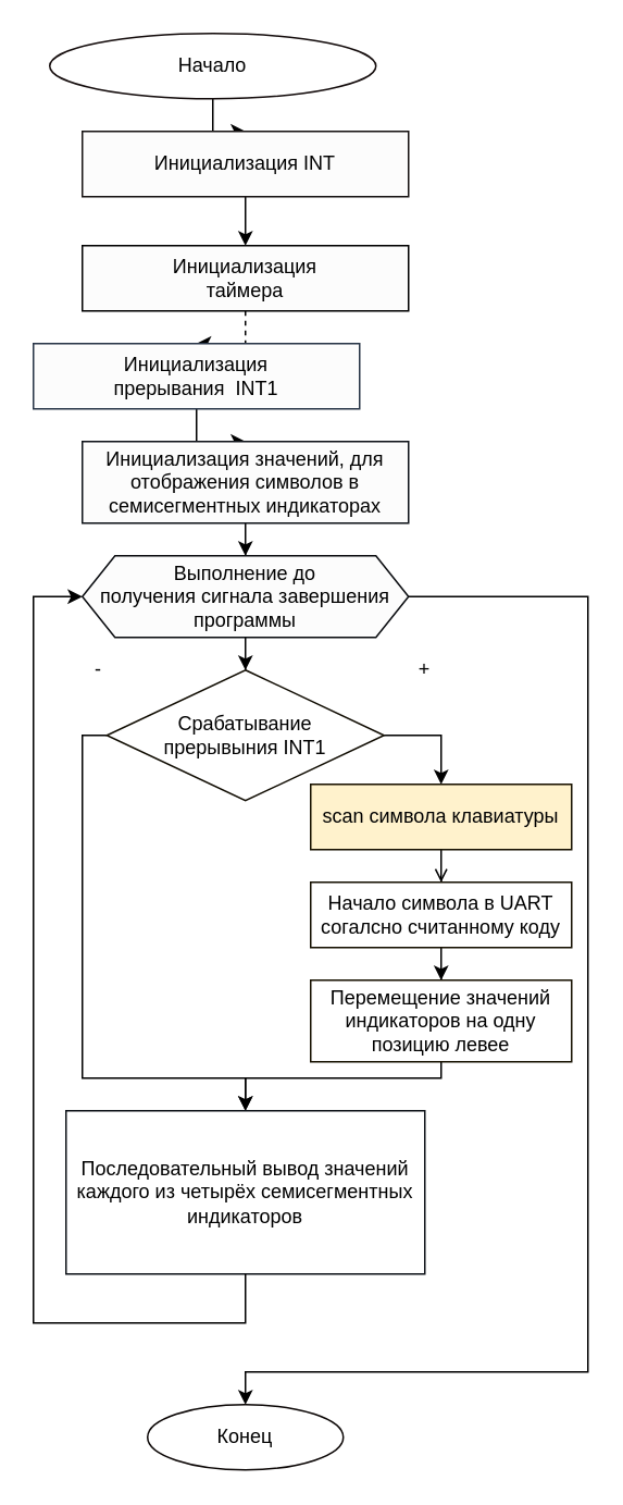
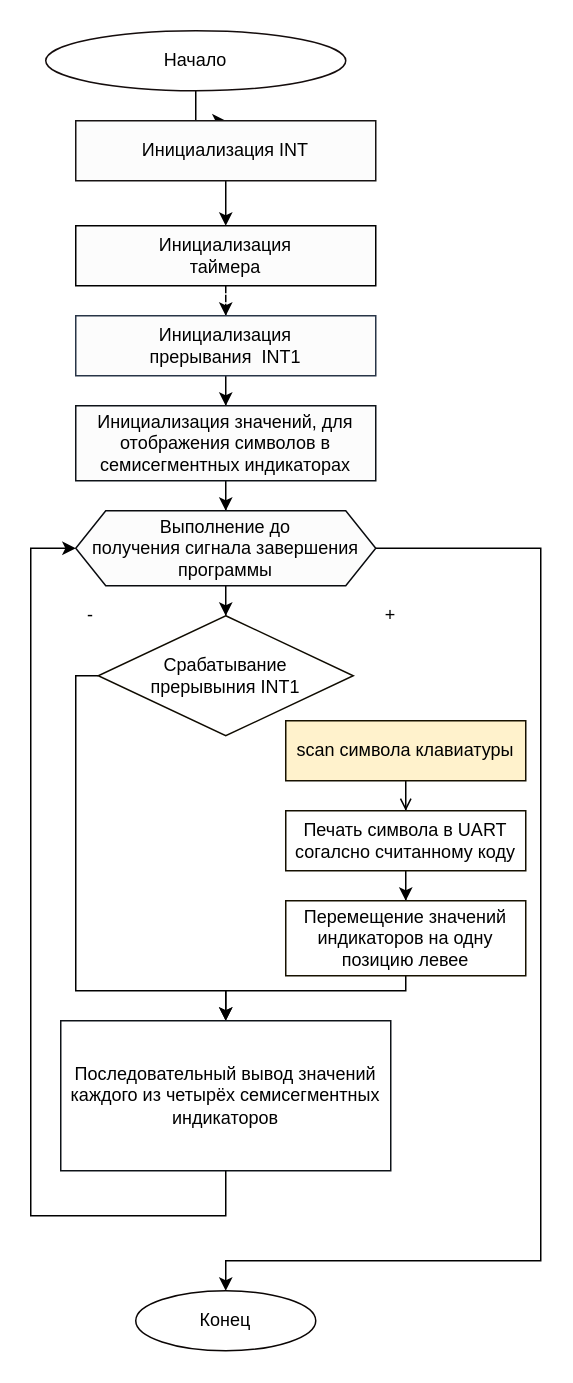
- <mxCell id="9" value="Инициализация&lt;br&gt;прерывания&amp;nbsp; INT1" style="rounded=0;whiteSpace=wrap;html=1;fillColor=#FCFCFC;strokeColor=#283547;" parent="1" vertex="1"><mxGeometry x="20" y="210" width="200" height="40" as="geometry" /></mxCell>
+ <mxCell id="9" value="Инициализация&lt;br&gt;прерывания&amp;nbsp; INT1" style="rounded=0;whiteSpace=wrap;html=1;fillColor=#FCFCFC;strokeColor=#283547;" parent="1" vertex="1"><mxGeometry x="50" y="210" width="200" height="40" as="geometry" /></mxCell>
- <mxCell id="15" style="edgeStyle=orthogonalEdgeStyle;rounded=0;orthogonalLoop=1;jettySize=auto;html=1;exitX=1;exitY=0.5;exitDx=0;exitDy=0;entryX=0.5;entryY=0;entryDx=0;entryDy=0;" parent="1" source="17" target="19" edge="1"><mxGeometry relative="1" as="geometry" /></mxCell>
- <mxCell id="21" value="Начало символа в UART согалсно считанному коду" style="rounded=0;whiteSpace=wrap;html=1;fillColor=#FFFFFF;strokeColor=#140F00;" parent="1" vertex="1"><mxGeometry x="190" y="540" width="160" height="40" as="geometry" /></mxCell>
+ <mxCell id="21" value="Печать символа в UART согалсно считанному коду" style="rounded=0;whiteSpace=wrap;html=1;fillColor=#FFFFFF;strokeColor=#140F00;" parent="1" vertex="1"><mxGeometry x="190" y="540" width="160" height="40" as="geometry" /></mxCell>
